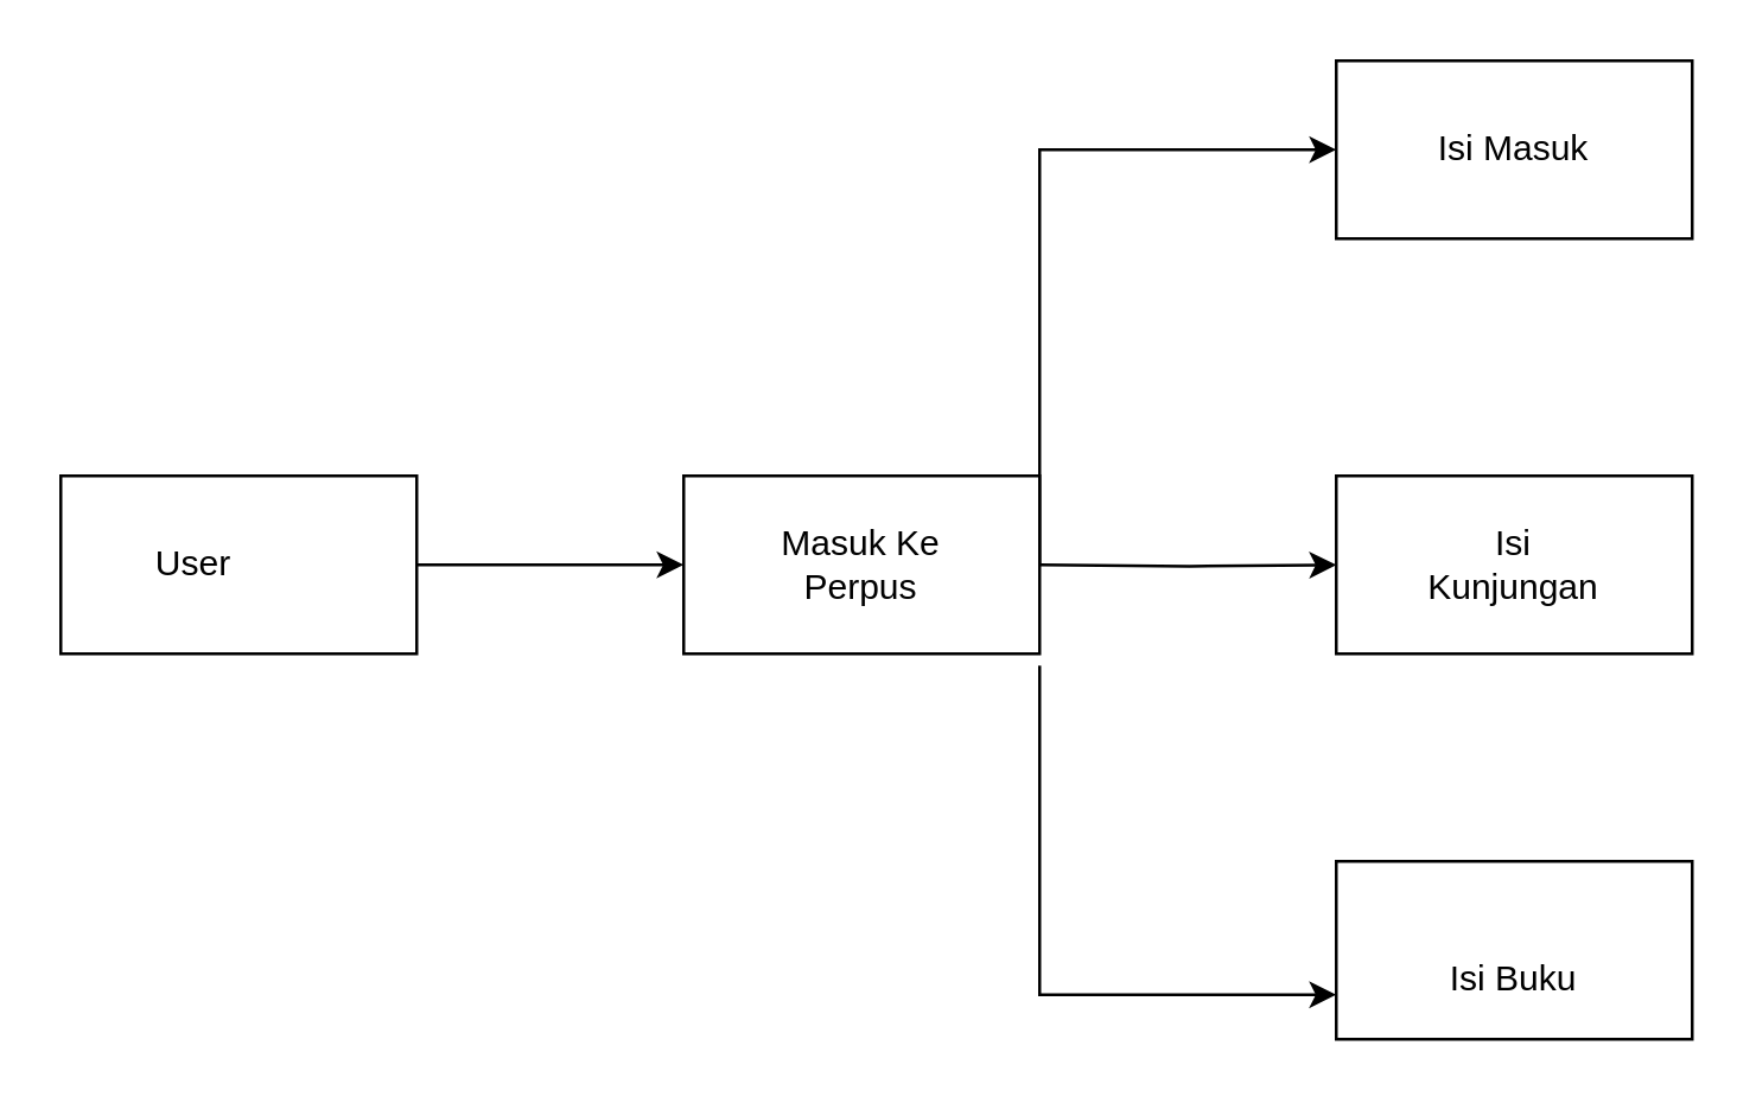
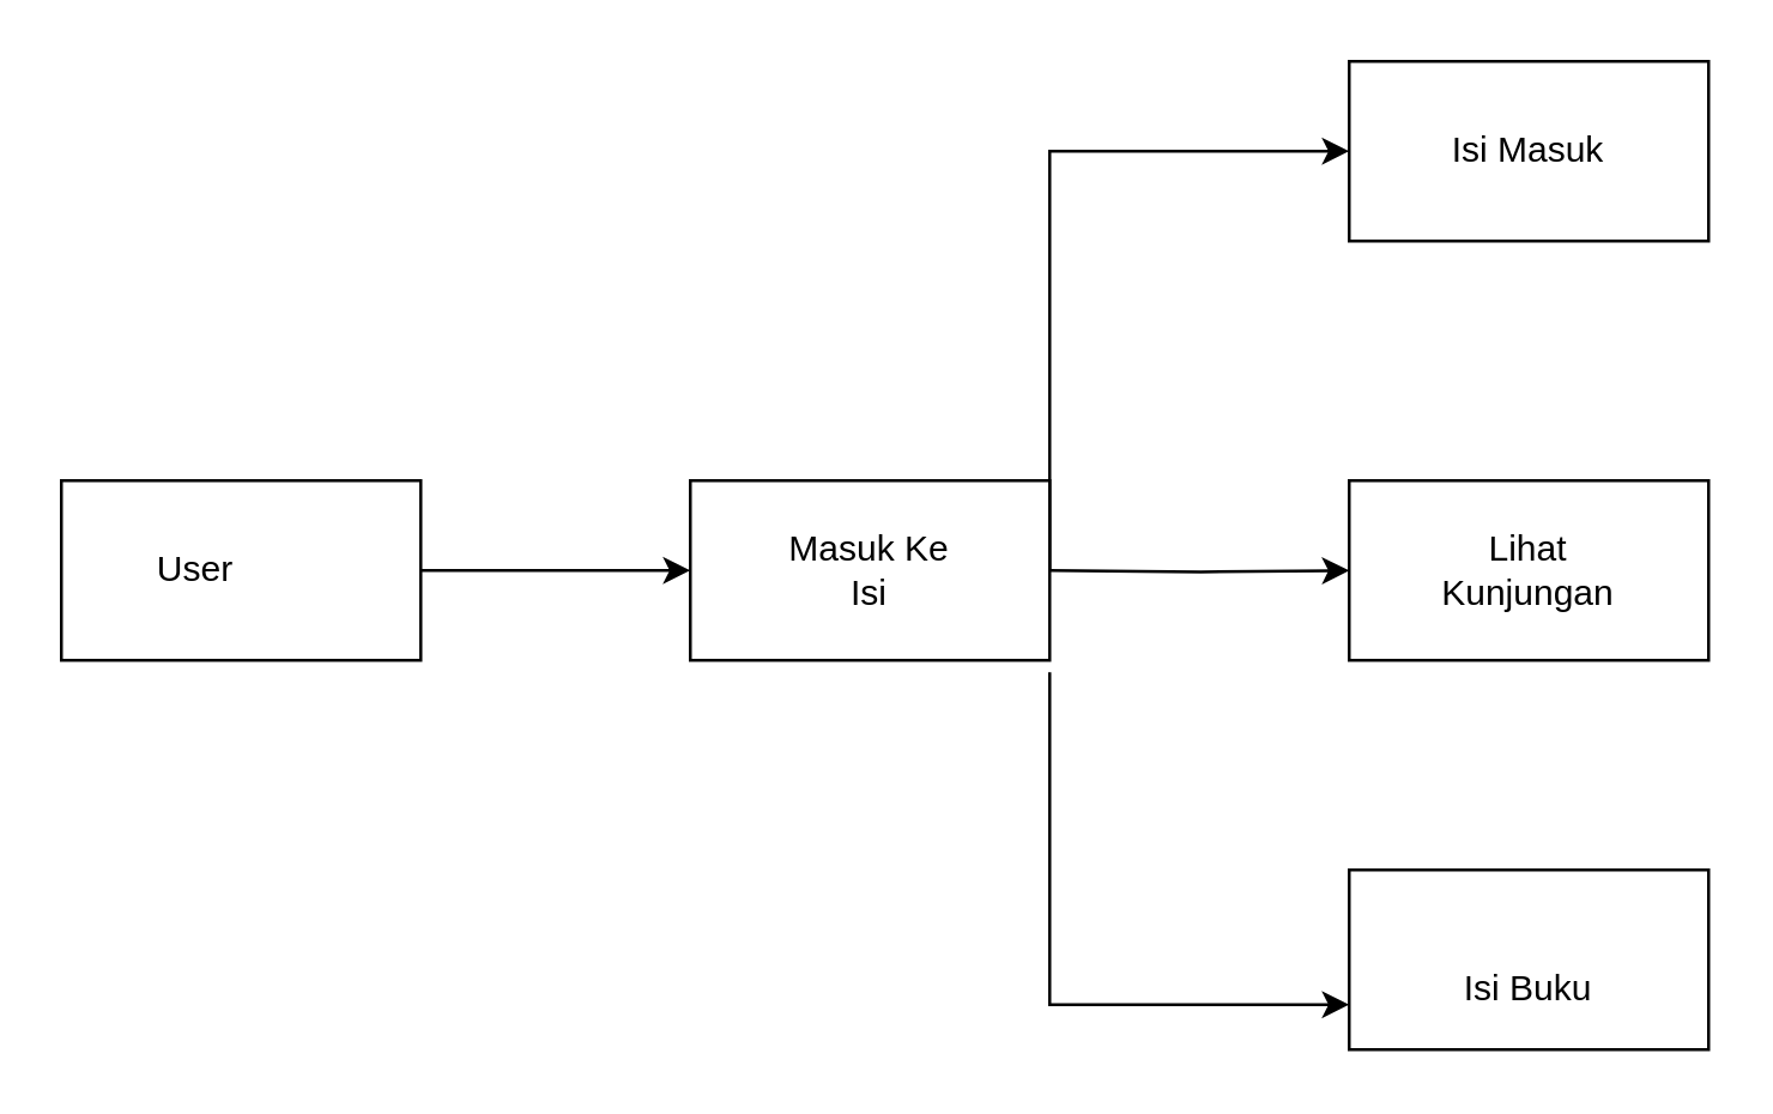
- <mxCell id="11" value="Masuk Ke Perpus" style="text;html=1;strokeColor=none;fillColor=none;align=center;verticalAlign=middle;whiteSpace=wrap;rounded=0;" vertex="1" parent="1"><mxGeometry x="260" y="175" width="60" height="30" as="geometry" /></mxCell>
+ <mxCell id="11" value="Masuk Ke Isi" style="text;html=1;strokeColor=none;fillColor=none;align=center;verticalAlign=middle;whiteSpace=wrap;rounded=0;" vertex="1" parent="1"><mxGeometry x="260" y="175" width="60" height="30" as="geometry" /></mxCell>
- <mxCell id="14" value="Isi Kunjungan" style="text;html=1;strokeColor=none;fillColor=none;align=center;verticalAlign=middle;whiteSpace=wrap;rounded=0;" vertex="1" parent="1"><mxGeometry x="480" y="175" width="60" height="30" as="geometry" /></mxCell>
+ <mxCell id="14" value="Lihat Kunjungan" style="text;html=1;strokeColor=none;fillColor=none;align=center;verticalAlign=middle;whiteSpace=wrap;rounded=0;" vertex="1" parent="1"><mxGeometry x="480" y="175" width="60" height="30" as="geometry" /></mxCell>
